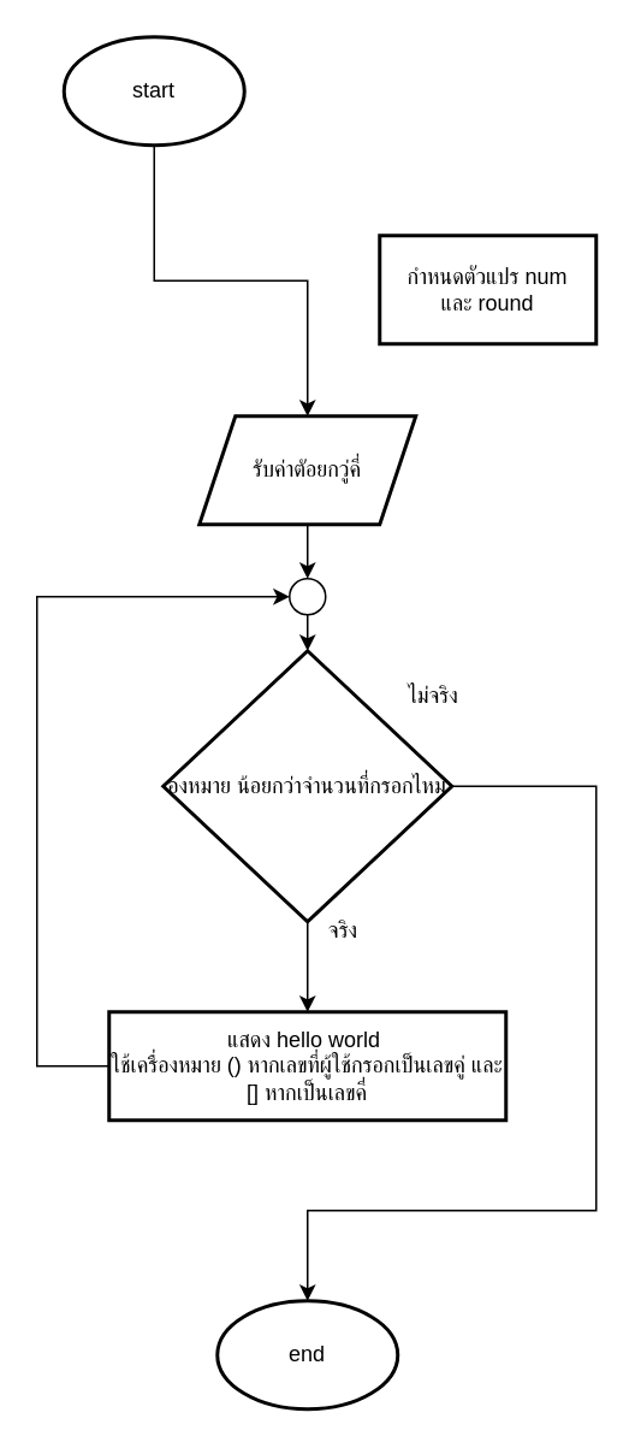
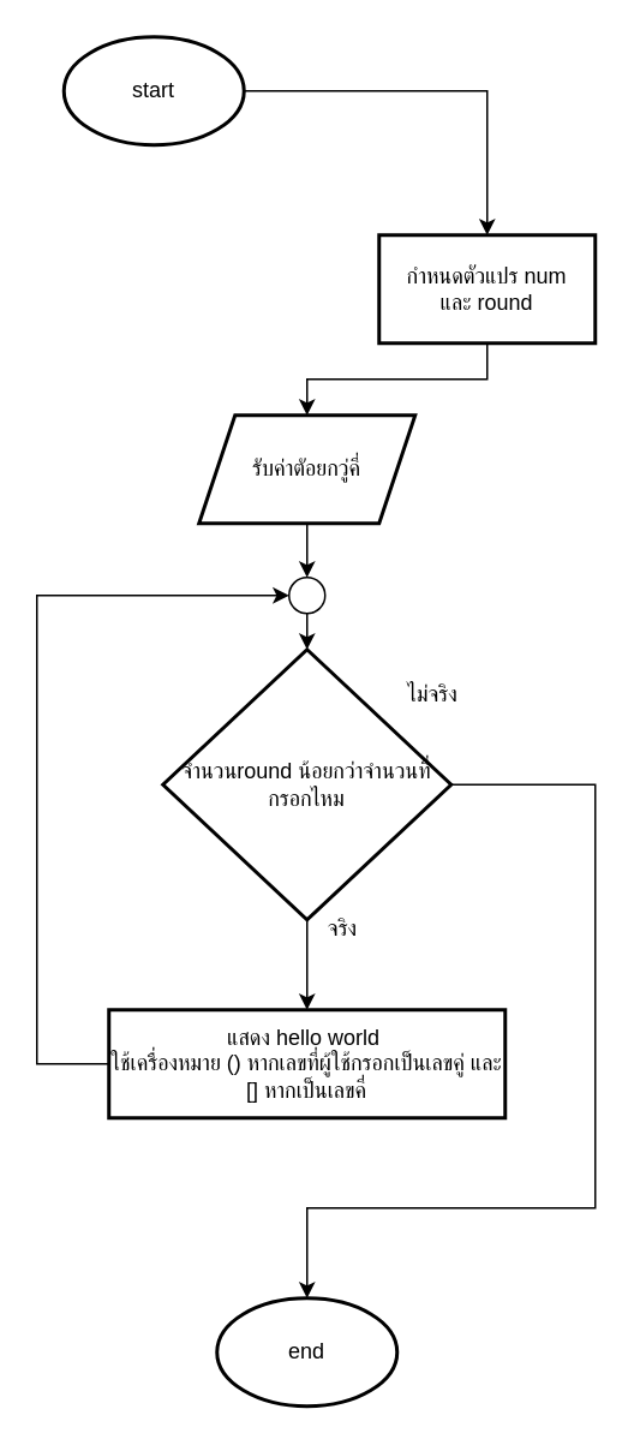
- <mxCell id="2" value="" style="edgeStyle=orthogonalEdgeStyle;rounded=0;orthogonalLoop=1;jettySize=auto;html=1;" parent="1" source="3" target="7" edge="1"><mxGeometry relative="1" as="geometry" /></mxCell>
+ <mxCell id="2" value="" style="edgeStyle=orthogonalEdgeStyle;rounded=0;orthogonalLoop=1;jettySize=auto;html=1;" parent="1" source="3" target="5" edge="1"><mxGeometry relative="1" as="geometry" /></mxCell>
+ <mxCell id="4" value="" style="edgeStyle=orthogonalEdgeStyle;rounded=0;orthogonalLoop=1;jettySize=auto;html=1;" parent="1" source="5" target="7" edge="1"><mxGeometry relative="1" as="geometry" /></mxCell>
- <mxCell id="10" value="องหมาย น้อยกว่าจำนวนที่กรอกไหม" style="rhombus;whiteSpace=wrap;html=1;strokeWidth=2;" parent="1" vertex="1"><mxGeometry x="90" y="360" width="160" height="150" as="geometry" /></mxCell>
+ <mxCell id="10" value="จำนวนround น้อยกว่าจำนวนที่กรอกไหม" style="rhombus;whiteSpace=wrap;html=1;strokeWidth=2;" parent="1" vertex="1"><mxGeometry x="90" y="360" width="160" height="150" as="geometry" /></mxCell>
